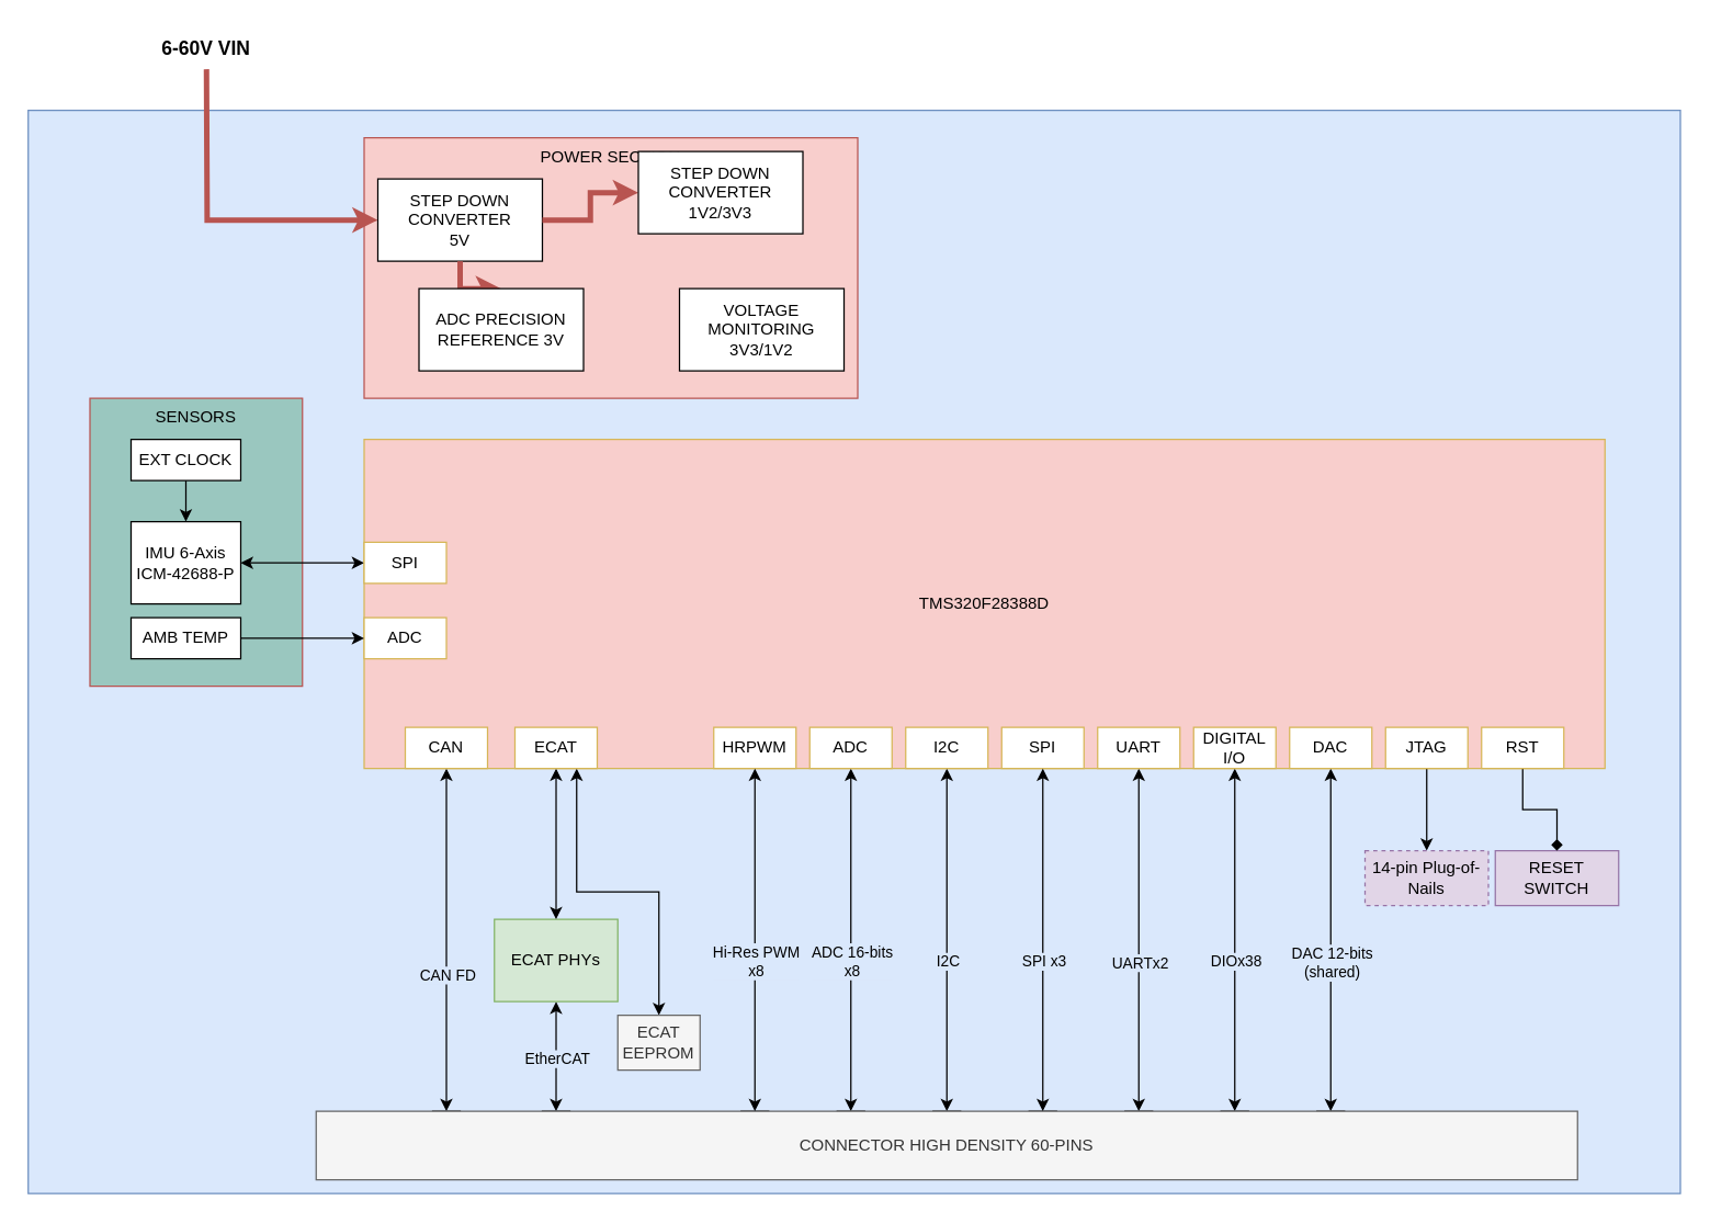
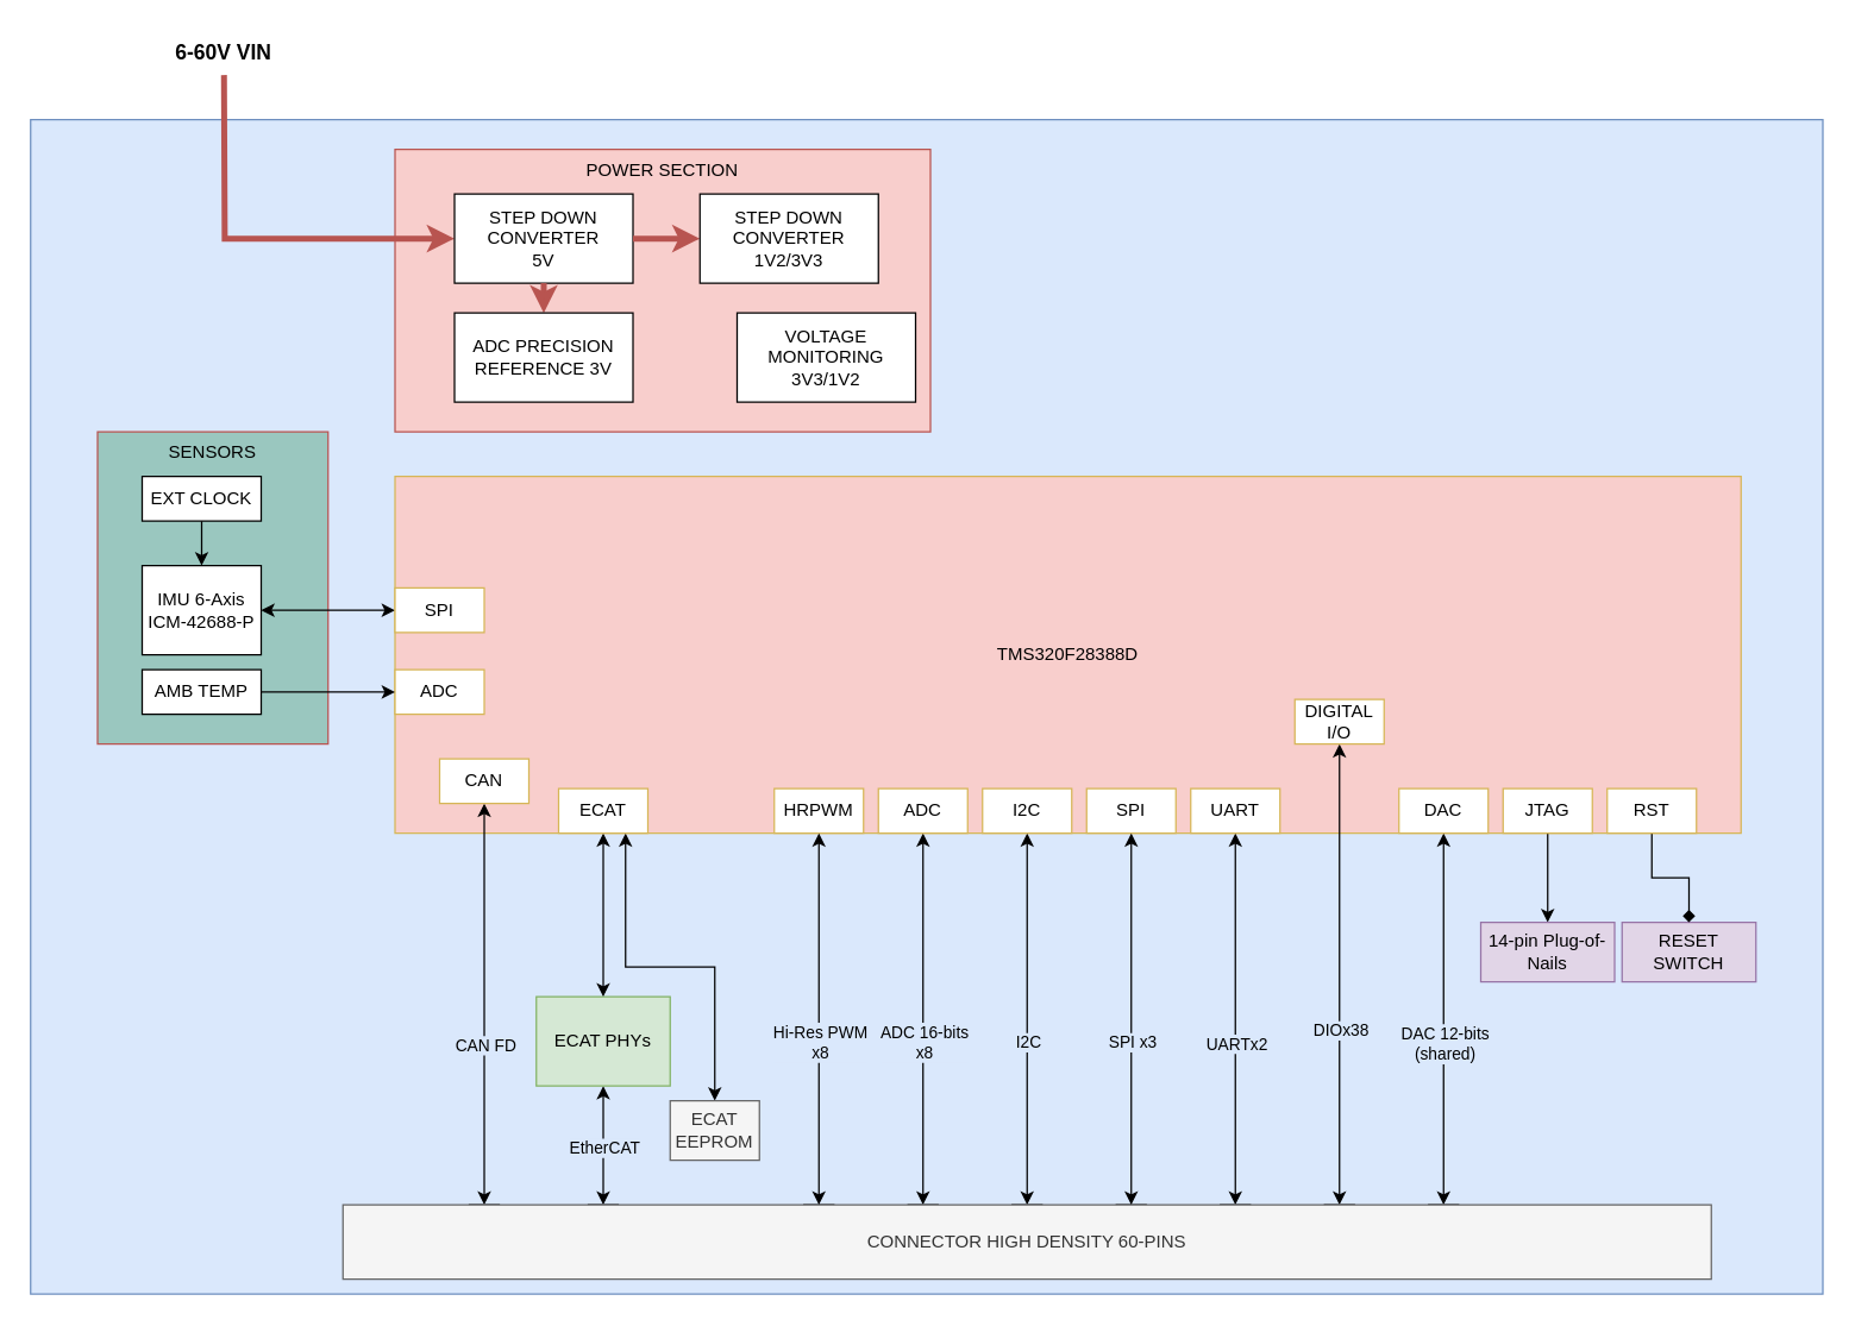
- <mxCell id="51" value="STEP DOWN CONVERTER&lt;br&gt;1V2/3V3" style="rounded=0;whiteSpace=wrap;html=1;" parent="1" vertex="1"><mxGeometry x="465" y="110" width="120" height="60" as="geometry" /></mxCell>
+ <mxCell id="51" value="STEP DOWN CONVERTER&lt;br&gt;1V2/3V3" style="rounded=0;whiteSpace=wrap;html=1;" parent="1" vertex="1"><mxGeometry x="470" y="130" width="120" height="60" as="geometry" /></mxCell>
- <mxCell id="16" value="STEP DOWN CONVERTER&lt;br&gt;5V" style="rounded=0;whiteSpace=wrap;html=1;" parent="1" vertex="1"><mxGeometry x="275" y="130" width="120" height="60" as="geometry" /></mxCell>
+ <mxCell id="16" value="STEP DOWN CONVERTER&lt;br&gt;5V" style="rounded=0;whiteSpace=wrap;html=1;" parent="1" vertex="1"><mxGeometry x="305" y="130" width="120" height="60" as="geometry" /></mxCell>
- <mxCell id="25" value="CAN" style="rounded=0;whiteSpace=wrap;html=1;strokeColor=#d6b656;fillColor=#FFFFFF;" parent="1" vertex="1"><mxGeometry x="295" y="530" width="60" height="30" as="geometry" /></mxCell>
+ <mxCell id="25" value="CAN" style="rounded=0;whiteSpace=wrap;html=1;strokeColor=#d6b656;fillColor=#FFFFFF;" parent="1" vertex="1"><mxGeometry x="295" y="510" width="60" height="30" as="geometry" /></mxCell>
- <mxCell id="31" value="DIGITAL I/O" style="rounded=0;whiteSpace=wrap;html=1;strokeColor=#d6b656;fillColor=#FFFFFF;" parent="1" vertex="1"><mxGeometry x="870" y="530" width="60" height="30" as="geometry" /></mxCell>
+ <mxCell id="31" value="DIGITAL I/O" style="rounded=0;whiteSpace=wrap;html=1;strokeColor=#d6b656;fillColor=#FFFFFF;" parent="1" vertex="1"><mxGeometry x="870" y="470" width="60" height="30" as="geometry" /></mxCell>
- <mxCell id="64" value="14-pin Plug-of-Nails" style="rounded=0;whiteSpace=wrap;html=1;fillColor=#e1d5e7;strokeColor=#9673a6;dashed=1;" parent="1" vertex="1"><mxGeometry x="995" y="620" width="90" height="40" as="geometry" /></mxCell>
+ <mxCell id="64" value="14-pin Plug-of-Nails" style="rounded=0;whiteSpace=wrap;html=1;fillColor=#e1d5e7;strokeColor=#9673a6;" parent="1" vertex="1"><mxGeometry x="995" y="620" width="90" height="40" as="geometry" /></mxCell>
